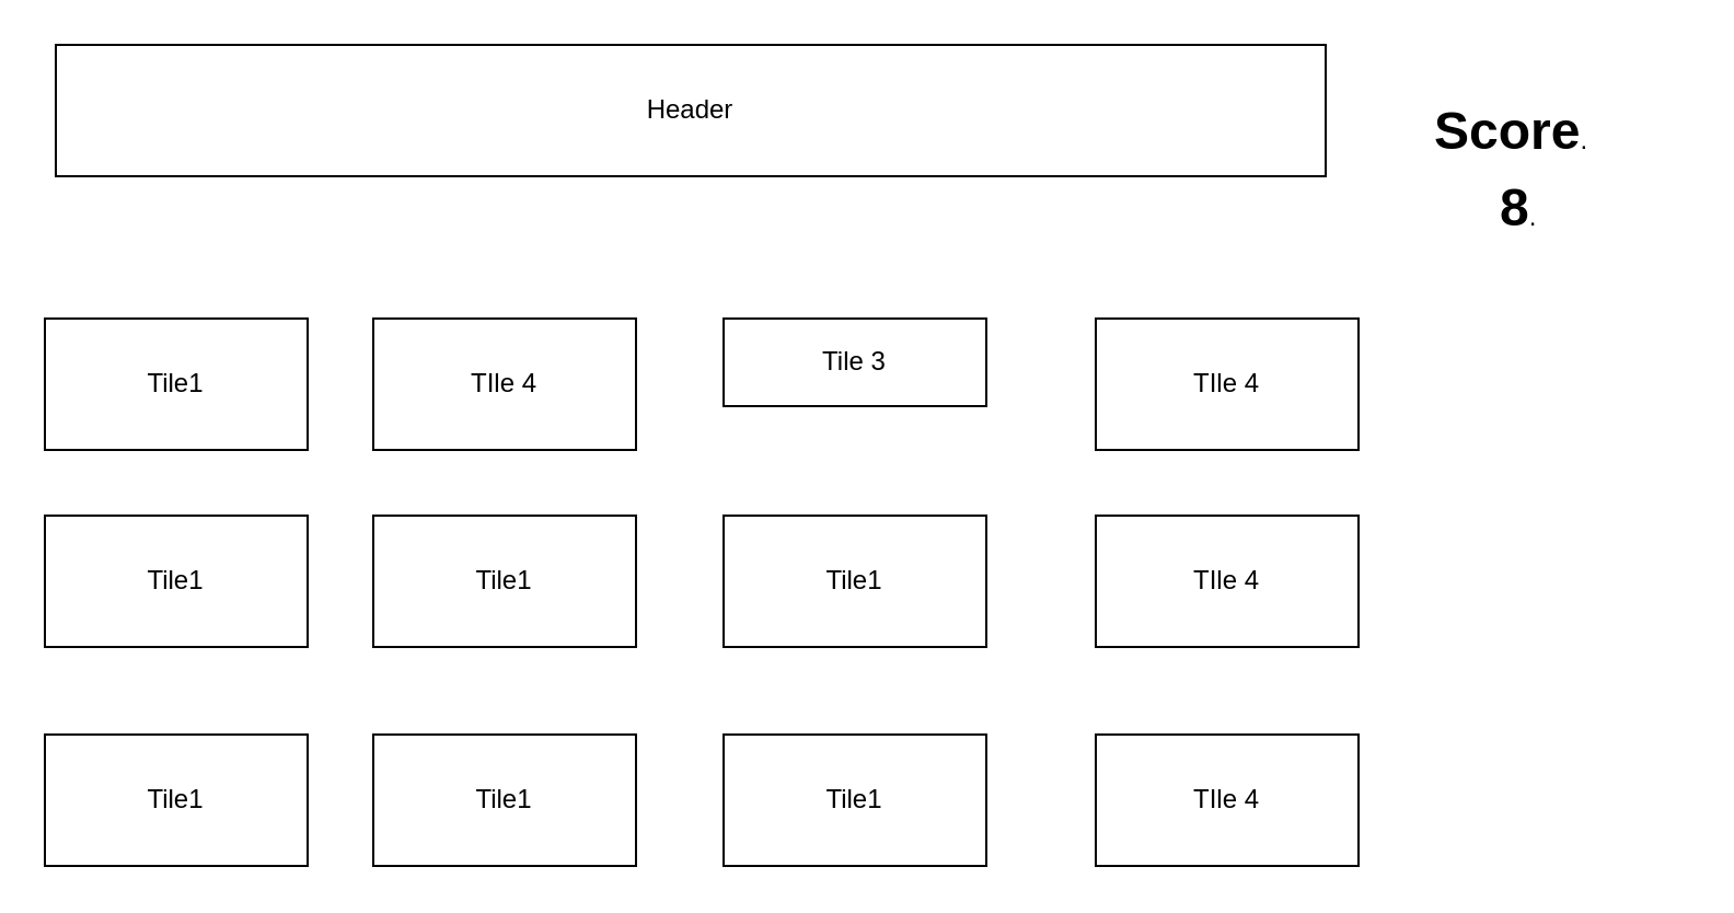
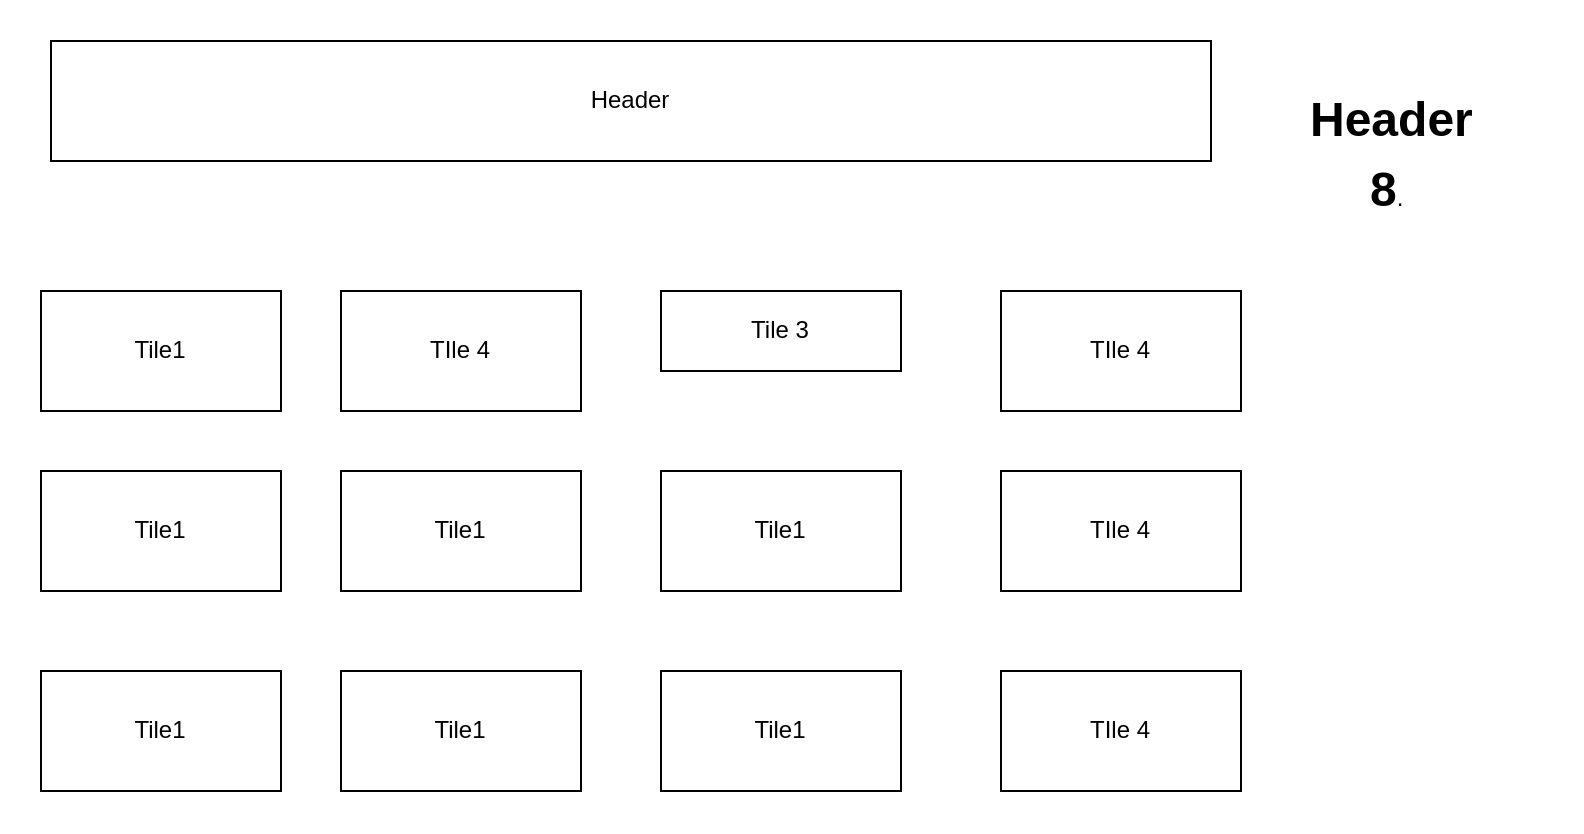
- <mxCell id="14" value="&lt;h1&gt;&lt;span style=&quot;background-color: initial;&quot;&gt;Score&lt;/span&gt;&lt;span style=&quot;background-color: initial; font-size: 12px; font-weight: normal;&quot;&gt;.&lt;/span&gt;&lt;br&gt;&lt;/h1&gt;" style="text;html=1;strokeColor=none;fillColor=none;spacing=5;spacingTop=-20;whiteSpace=wrap;overflow=hidden;rounded=0;" vertex="1" parent="1"><mxGeometry x="650" y="40" width="90" height="50" as="geometry" /></mxCell>
+ <mxCell id="14" value="&lt;h1&gt;&lt;span style=&quot;background-color: initial;&quot;&gt;Header&lt;/span&gt;&lt;span style=&quot;background-color: initial; font-size: 12px; font-weight: normal;&quot;&gt;.&lt;/span&gt;&lt;br&gt;&lt;/h1&gt;" style="text;html=1;strokeColor=none;fillColor=none;spacing=5;spacingTop=-20;whiteSpace=wrap;overflow=hidden;rounded=0;" vertex="1" parent="1"><mxGeometry x="650" y="40" width="90" height="50" as="geometry" /></mxCell>
